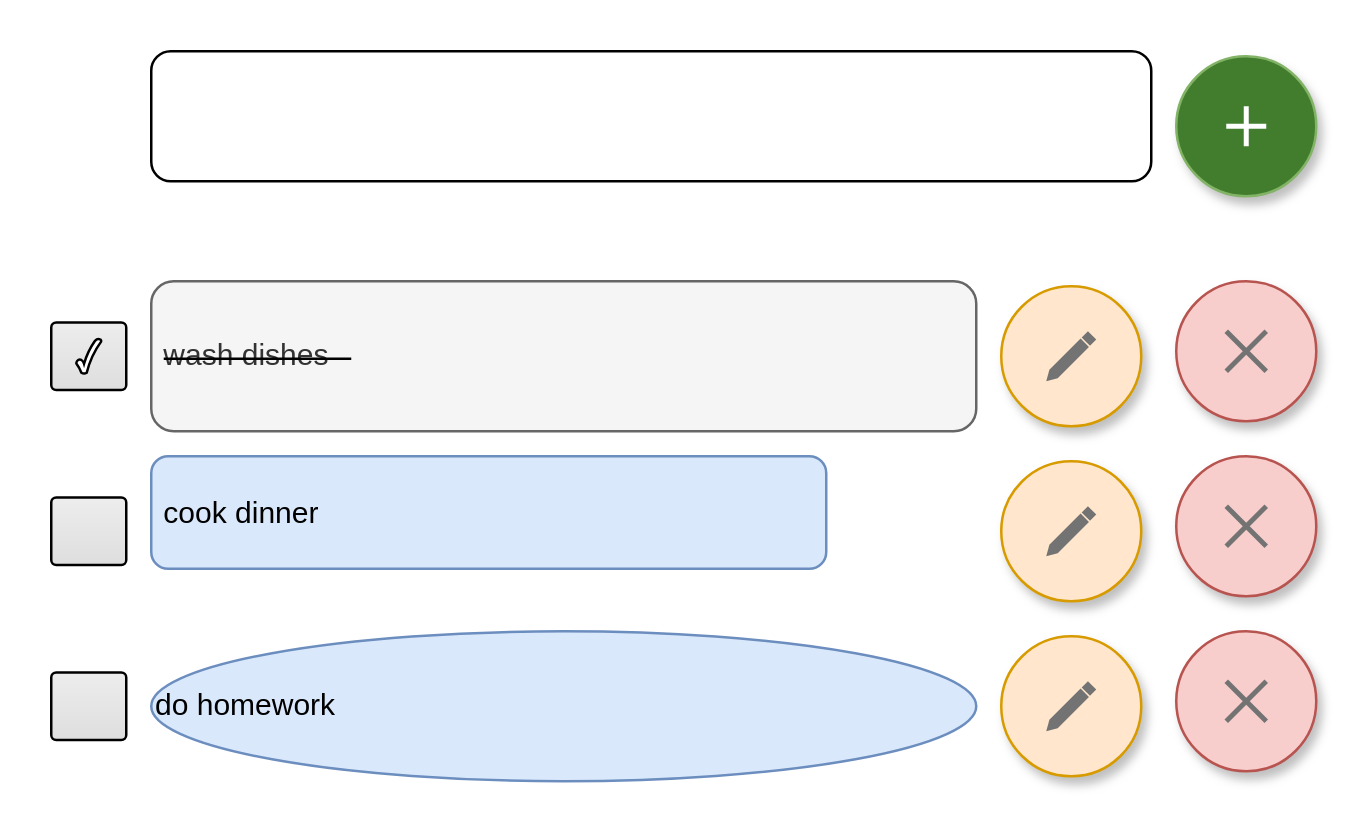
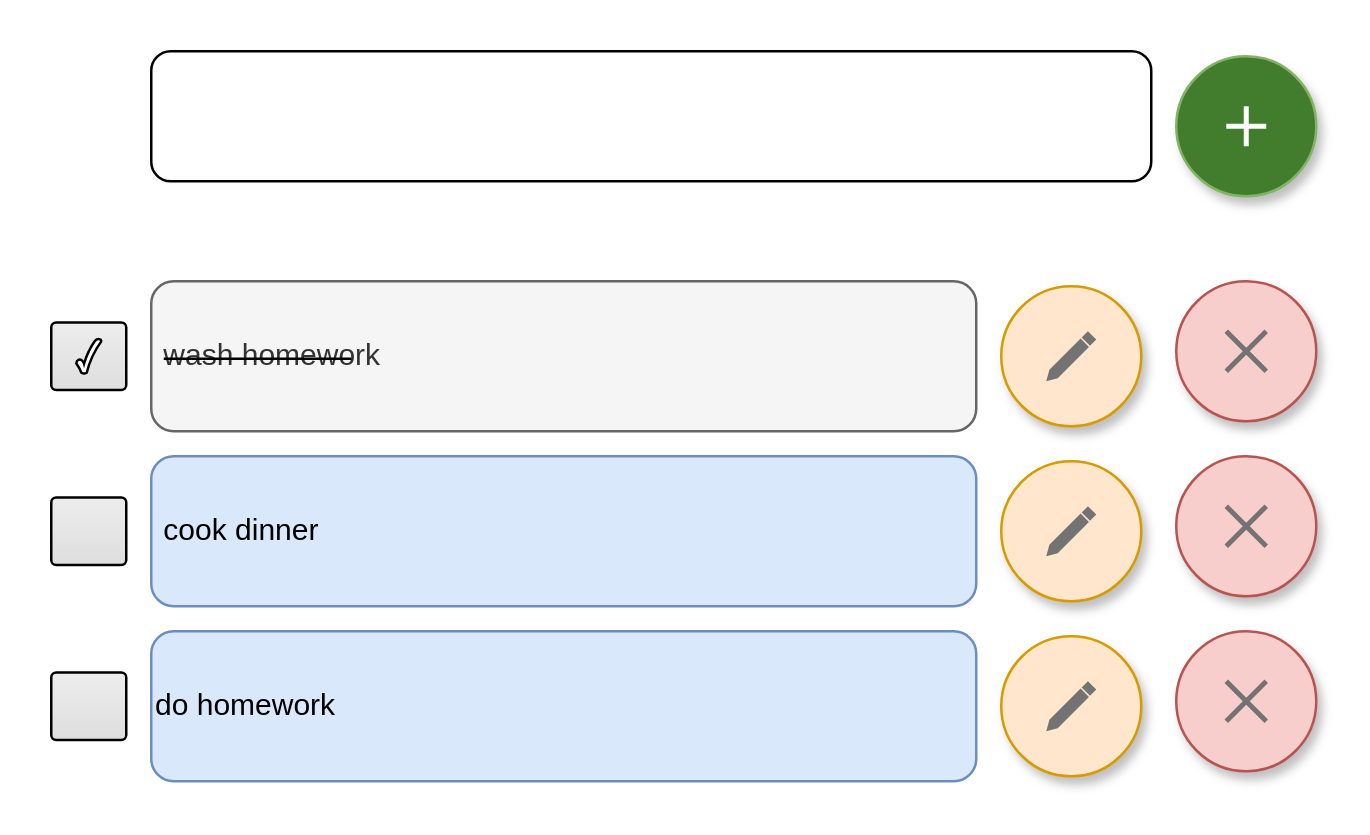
- <mxCell id="2" value="&amp;nbsp;wash dishes" style="rounded=1;whiteSpace=wrap;html=1;align=left;fillColor=#f5f5f5;fontColor=#333333;strokeColor=#666666;" vertex="1" parent="1"><mxGeometry x="60" y="112" width="330" height="60" as="geometry" /></mxCell>
+ <mxCell id="2" value="&amp;nbsp;wash homework" style="rounded=1;whiteSpace=wrap;html=1;align=left;fillColor=#f5f5f5;fontColor=#333333;strokeColor=#666666;" vertex="1" parent="1"><mxGeometry x="60" y="112" width="330" height="60" as="geometry" /></mxCell>
- <mxCell id="9" value="&amp;nbsp;cook dinner" style="rounded=1;whiteSpace=wrap;html=1;align=left;fillColor=#dae8fc;strokeColor=#6c8ebf;" vertex="1" parent="1"><mxGeometry x="60" y="182" width="270" height="45" as="geometry" /></mxCell>
+ <mxCell id="9" value="&amp;nbsp;cook dinner" style="rounded=1;whiteSpace=wrap;html=1;align=left;fillColor=#dae8fc;strokeColor=#6c8ebf;" vertex="1" parent="1"><mxGeometry x="60" y="182" width="330" height="60" as="geometry" /></mxCell>
- <mxCell id="19" value="do homework" style="ellipse;whiteSpace=wrap;html=1;align=left;fillColor=#dae8fc;strokeColor=#6c8ebf;" vertex="1" parent="1"><mxGeometry x="60" y="252" width="330" height="60" as="geometry" /></mxCell>
+ <mxCell id="19" value="do homework" style="rounded=1;whiteSpace=wrap;html=1;align=left;fillColor=#dae8fc;strokeColor=#6c8ebf;" vertex="1" parent="1"><mxGeometry x="60" y="252" width="330" height="60" as="geometry" /></mxCell>
